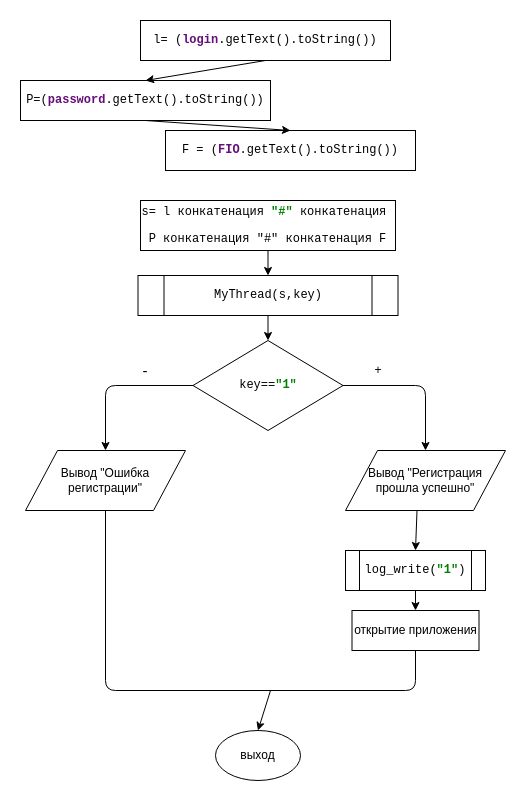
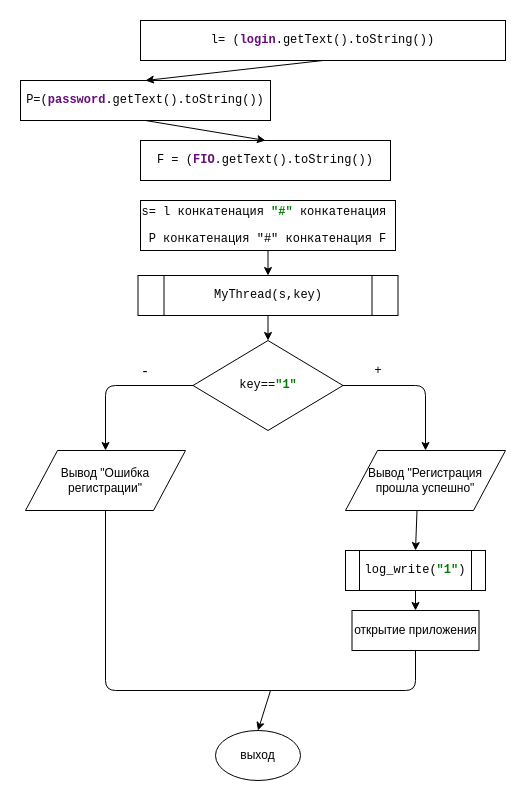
- <mxCell id="2" value="&lt;pre style=&quot;background-color: rgb(255 , 255 , 255) ; font-family: &amp;#34;courier new&amp;#34;&quot;&gt;l= (&lt;span style=&quot;color: #660e7a ; font-weight: bold&quot;&gt;login&lt;/span&gt;.getText().toString())&lt;/pre&gt;" style="rounded=0;whiteSpace=wrap;html=1;" vertex="1" parent="1"><mxGeometry x="140" y="20" width="250" height="40" as="geometry" /></mxCell>
+ <mxCell id="2" value="&lt;pre style=&quot;background-color: rgb(255 , 255 , 255) ; font-family: &amp;#34;courier new&amp;#34;&quot;&gt;l= (&lt;span style=&quot;color: #660e7a ; font-weight: bold&quot;&gt;login&lt;/span&gt;.getText().toString())&lt;/pre&gt;" style="rounded=0;whiteSpace=wrap;html=1;" vertex="1" parent="1"><mxGeometry x="140" y="20" width="365" height="40" as="geometry" /></mxCell>
- <mxCell id="4" value="&lt;pre style=&quot;background-color: rgb(255 , 255 , 255) ; font-family: &amp;#34;courier new&amp;#34;&quot;&gt;F = (&lt;span style=&quot;color: #660e7a ; font-weight: bold&quot;&gt;FIO&lt;/span&gt;.getText().toString())&lt;/pre&gt;" style="rounded=0;whiteSpace=wrap;html=1;" vertex="1" parent="1"><mxGeometry x="165" y="130" width="250" height="40" as="geometry" /></mxCell>
+ <mxCell id="4" value="&lt;pre style=&quot;background-color: rgb(255 , 255 , 255) ; font-family: &amp;#34;courier new&amp;#34;&quot;&gt;F = (&lt;span style=&quot;color: #660e7a ; font-weight: bold&quot;&gt;FIO&lt;/span&gt;.getText().toString())&lt;/pre&gt;" style="rounded=0;whiteSpace=wrap;html=1;" vertex="1" parent="1"><mxGeometry x="140" y="140" width="250" height="40" as="geometry" /></mxCell>
